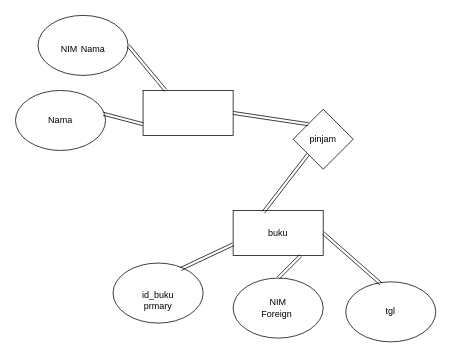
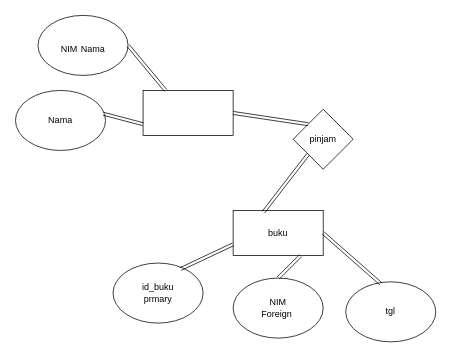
- <mxCell id="15" value="id_buku prmary" style="text;html=1;align=center;verticalAlign=middle;whiteSpace=wrap;rounded=0;" vertex="1" parent="1"><mxGeometry x="180" y="385" width="60" height="30" as="geometry" /></mxCell>
+ <mxCell id="15" value="id_buku prmary" style="text;html=1;align=center;verticalAlign=middle;whiteSpace=wrap;rounded=0;" vertex="1" parent="1"><mxGeometry x="180" y="375" width="60" height="30" as="geometry" /></mxCell>
